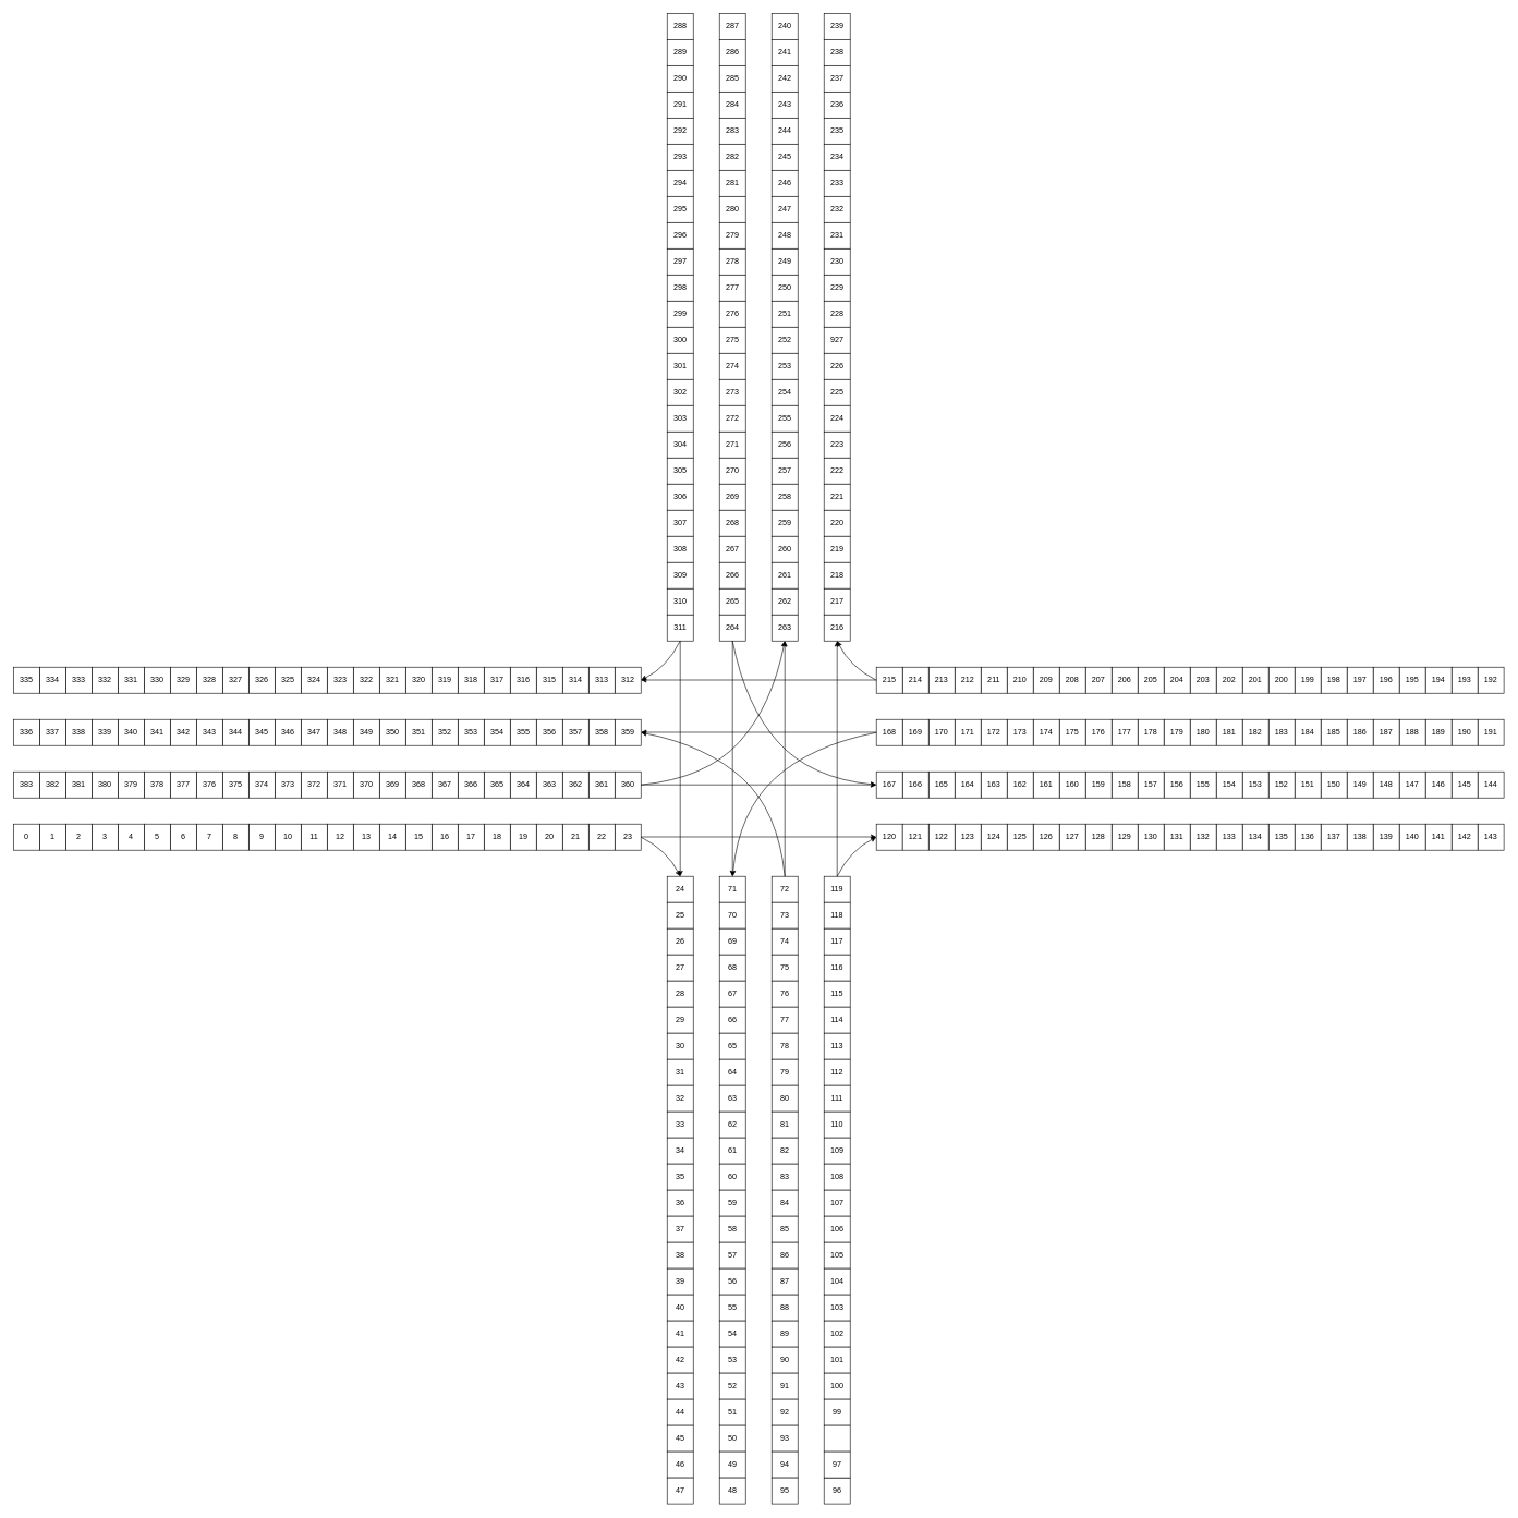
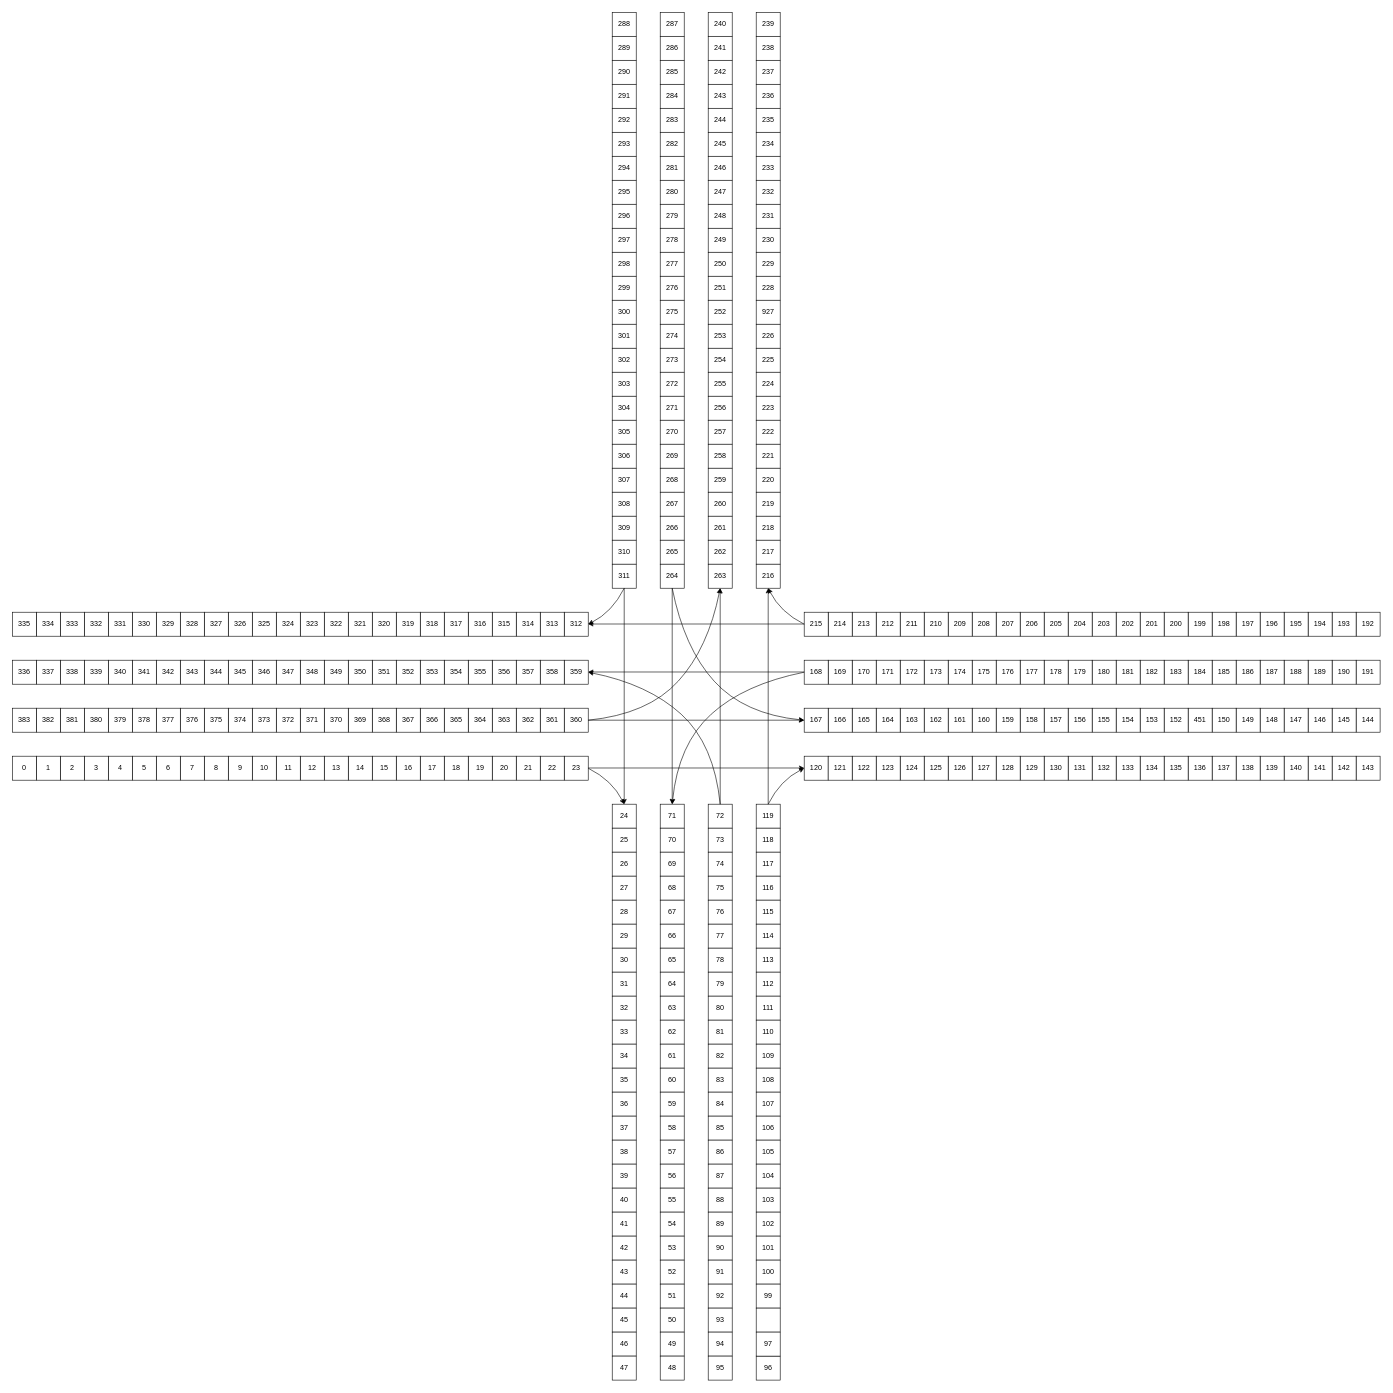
- <mxCell id="688" value="151" style="text;html=1;strokeColor=none;fillColor=none;align=center;verticalAlign=middle;whiteSpace=wrap;rounded=0;" vertex="1" parent="1"><mxGeometry x="1985" y="1185" width="30" height="30" as="geometry" /></mxCell>
+ <mxCell id="688" value="451" style="text;html=1;strokeColor=none;fillColor=none;align=center;verticalAlign=middle;whiteSpace=wrap;rounded=0;" vertex="1" parent="1"><mxGeometry x="1985" y="1185" width="30" height="30" as="geometry" /></mxCell>
